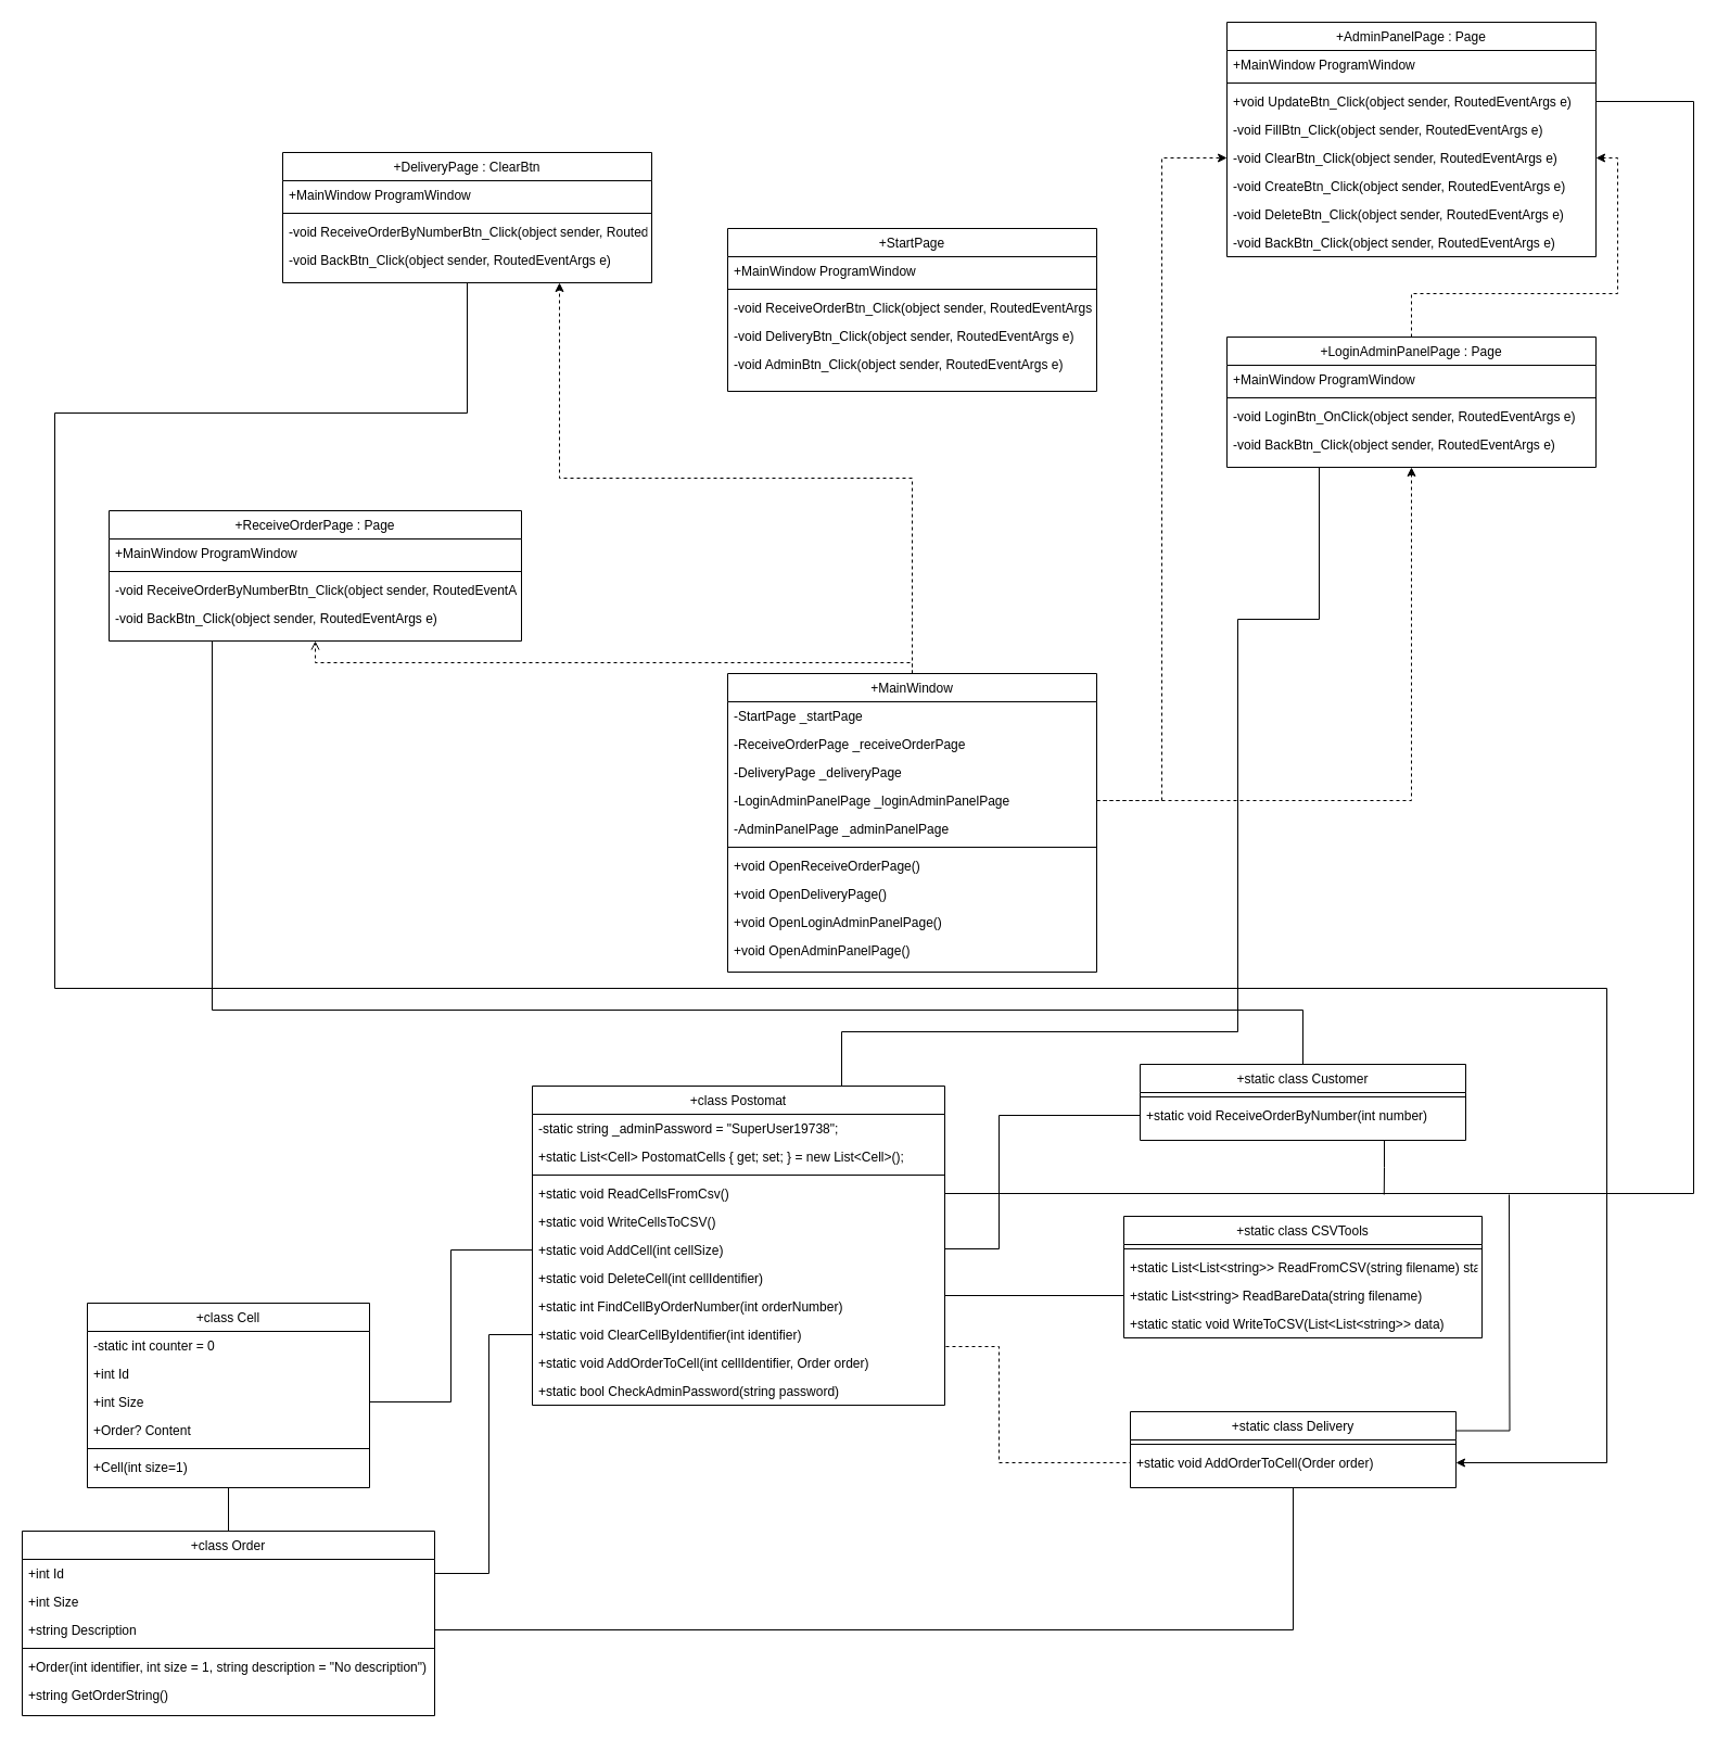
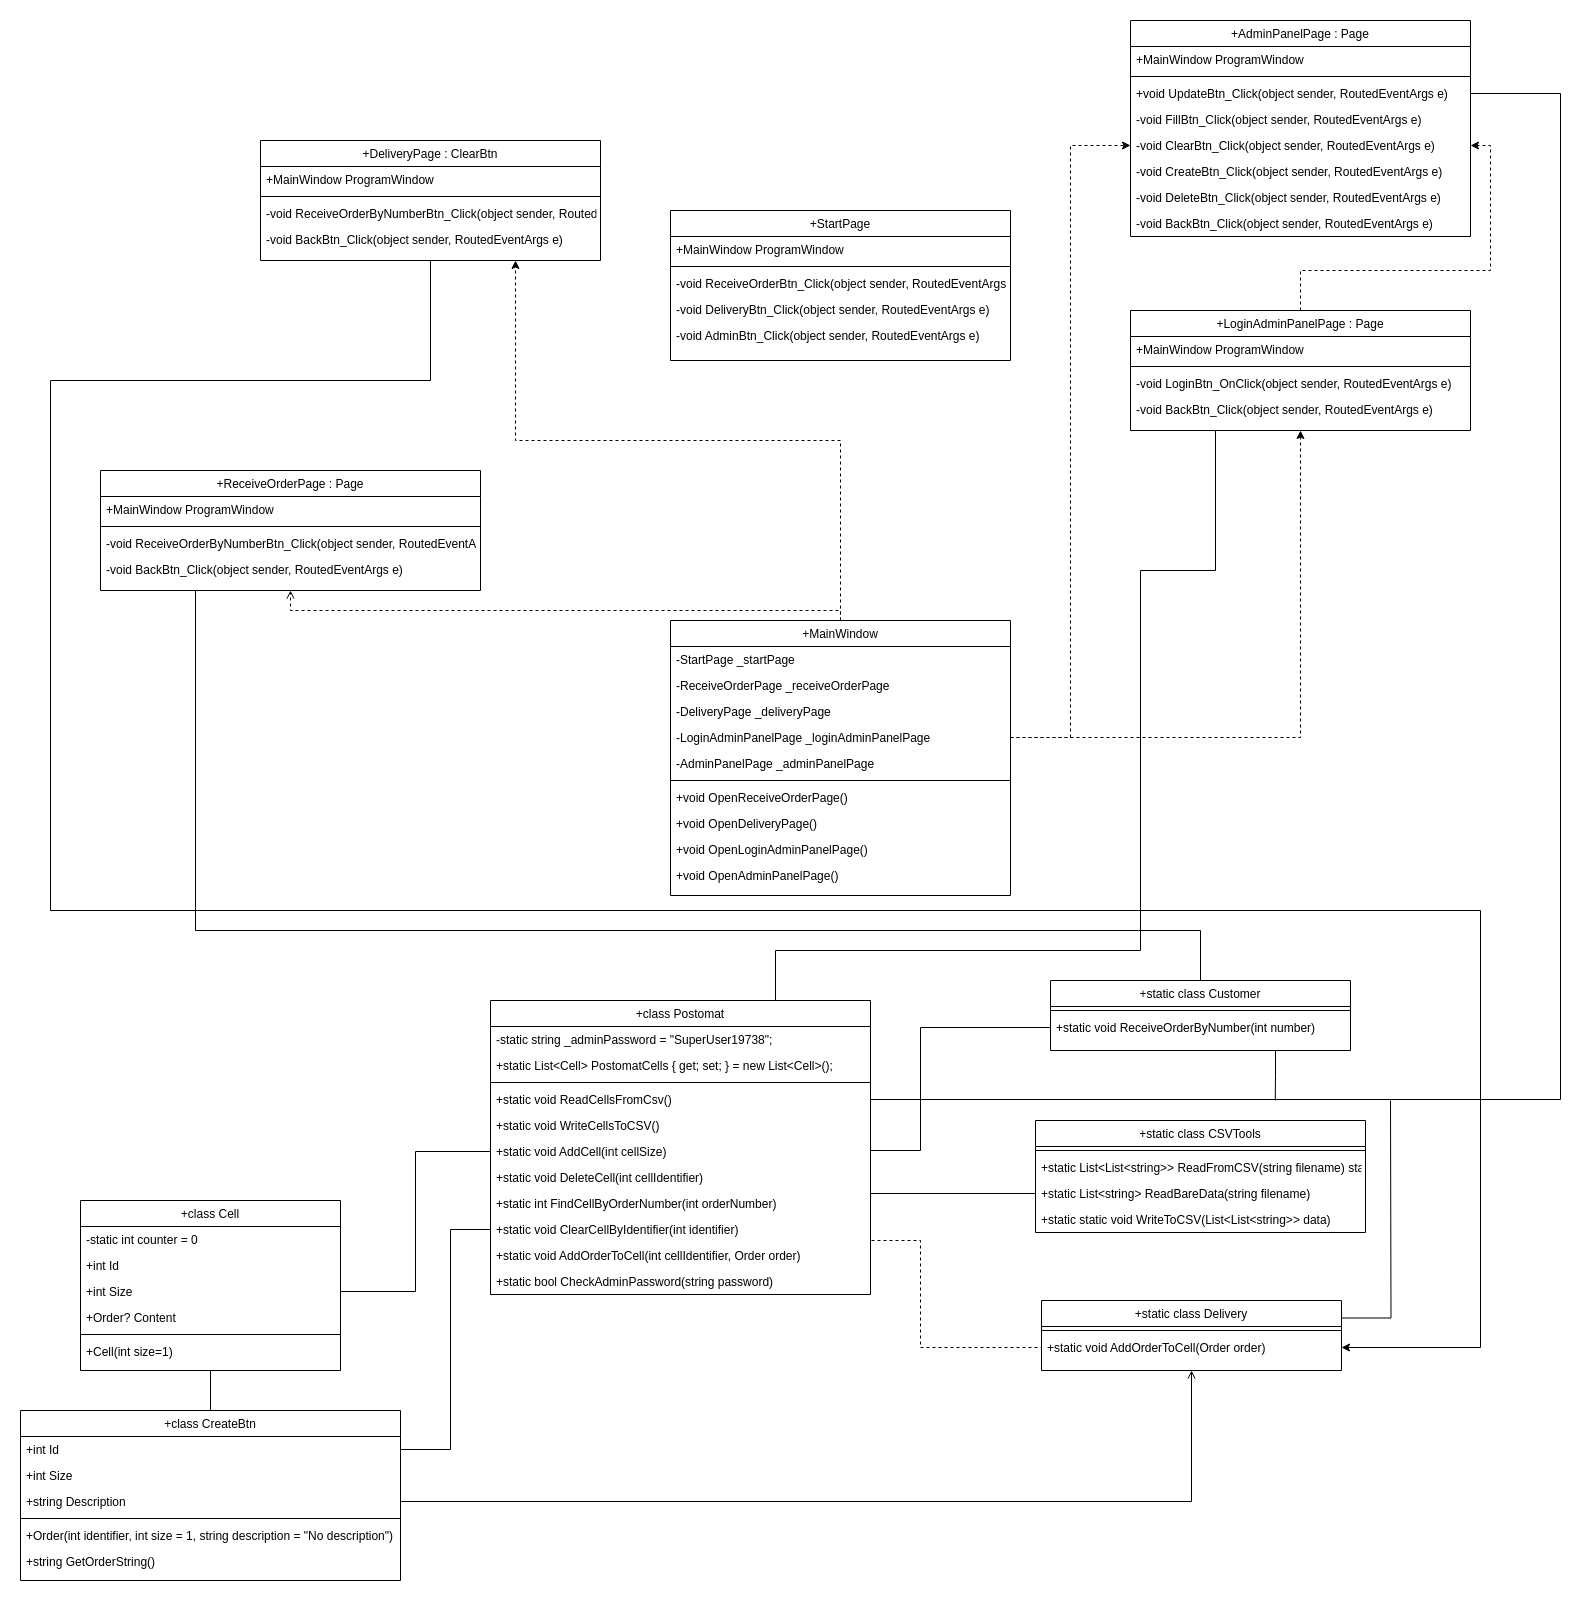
- <mxCell id="95" style="edgeStyle=orthogonalEdgeStyle;rounded=0;orthogonalLoop=1;jettySize=auto;html=1;exitX=1;exitY=0.5;exitDx=0;exitDy=0;entryX=0.5;entryY=1;entryDx=0;entryDy=0;endArrow=none;endFill=0;" edge="1" parent="1" source="62" target="29"><mxGeometry relative="1" as="geometry" /></mxCell>
+ <mxCell id="95" style="edgeStyle=orthogonalEdgeStyle;rounded=0;orthogonalLoop=1;jettySize=auto;html=1;exitX=1;exitY=0.5;exitDx=0;exitDy=0;entryX=0.5;entryY=1;entryDx=0;entryDy=0;endArrow=open;endFill=0;" edge="1" parent="1" source="62" target="29"><mxGeometry relative="1" as="geometry" /></mxCell>
- <mxCell id="59" value="+class Order" style="swimlane;fontStyle=0;align=center;verticalAlign=top;childLayout=stackLayout;horizontal=1;startSize=26;horizontalStack=0;resizeParent=1;resizeLast=0;collapsible=1;marginBottom=0;rounded=0;shadow=0;strokeWidth=1;" parent="1" vertex="1"><mxGeometry x="20" y="1410" width="380" height="170" as="geometry"><mxRectangle x="550" y="140" width="160" height="26" as="alternateBounds" /></mxGeometry></mxCell>
+ <mxCell id="59" value="+class CreateBtn" style="swimlane;fontStyle=0;align=center;verticalAlign=top;childLayout=stackLayout;horizontal=1;startSize=26;horizontalStack=0;resizeParent=1;resizeLast=0;collapsible=1;marginBottom=0;rounded=0;shadow=0;strokeWidth=1;" parent="1" vertex="1"><mxGeometry x="20" y="1410" width="380" height="170" as="geometry"><mxRectangle x="550" y="140" width="160" height="26" as="alternateBounds" /></mxGeometry></mxCell>
